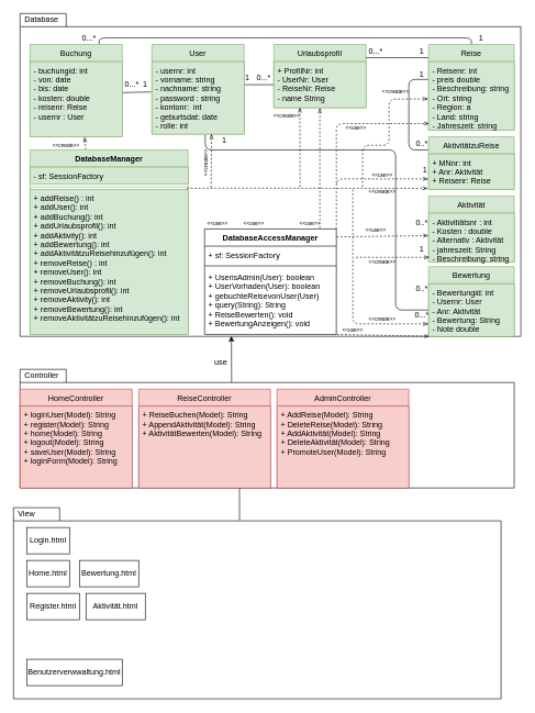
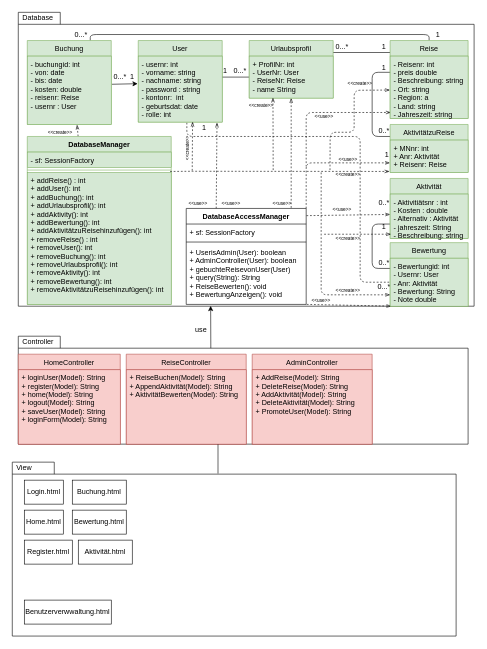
- <mxCell id="21" value="" style="endArrow=none;html=1;entryX=-0.007;entryY=0.418;entryDx=0;entryDy=0;exitX=1.007;exitY=0.412;exitDx=0;exitDy=0;exitPerimeter=0;entryPerimeter=0;" edge="1" parent="1" source="46" target="48"><mxGeometry width="50" height="50" relative="1" as="geometry"><mxPoint x="30" y="317" as="sourcePoint" /><mxPoint x="80" y="267" as="targetPoint" /></mxGeometry></mxCell>
+ <mxCell id="21" value="" style="endArrow=classic;html=1;entryX=-0.007;entryY=0.418;entryDx=0;entryDy=0;exitX=1.007;exitY=0.412;exitDx=0;exitDy=0;exitPerimeter=0;entryPerimeter=0;" edge="1" parent="1" source="46" target="48"><mxGeometry width="50" height="50" relative="1" as="geometry"><mxPoint x="30" y="317" as="sourcePoint" /><mxPoint x="80" y="267" as="targetPoint" /></mxGeometry></mxCell>
- <mxCell id="18" value="" style="endArrow=none;html=1;exitX=0.579;exitY=1.009;exitDx=0;exitDy=0;exitPerimeter=0;entryX=0;entryY=0.5;entryDx=0;entryDy=0;" edge="1" parent="1" source="48" target="42"><mxGeometry width="50" height="50" relative="1" as="geometry"><mxPoint x="290" y="317" as="sourcePoint" /><mxPoint x="340" y="267" as="targetPoint" /><Array as="points"><mxPoint x="311" y="227" /><mxPoint x="600" y="227" /><mxPoint x="600" y="470" /></Array></mxGeometry></mxCell>
+ <mxCell id="18" value="" style="endArrow=none;html=1;exitX=0.579;exitY=1.009;exitDx=0;exitDy=0;exitPerimeter=0;entryX=0;entryY=0.5;entryDx=0;entryDy=0;dashed=1;" edge="1" parent="1" source="48" target="42"><mxGeometry width="50" height="50" relative="1" as="geometry"><mxPoint x="290" y="317" as="sourcePoint" /><mxPoint x="340" y="267" as="targetPoint" /><Array as="points"><mxPoint x="311" y="227" /><mxPoint x="600" y="227" /><mxPoint x="600" y="470" /></Array></mxGeometry></mxCell>
+ <mxCell id="32" value="" style="endArrow=openThin;dashed=1;html=1;entryX=0.938;entryY=1.009;entryDx=0;entryDy=0;entryPerimeter=0;exitX=0.25;exitY=0;exitDx=0;exitDy=0;startArrow=none;startFill=0;endFill=0;" edge="1" parent="1" source="53" target="48"><mxGeometry width="50" height="50" relative="1" as="geometry"><mxPoint x="420" y="357" as="sourcePoint" /><mxPoint x="470" y="307" as="targetPoint" /></mxGeometry></mxCell>
+ <mxCell id="9" value="" style="endArrow=none;html=1;entryX=0.008;entryY=0.676;entryDx=0;entryDy=0;entryPerimeter=0;exitX=0.008;exitY=0.213;exitDx=0;exitDy=0;exitPerimeter=0;" edge="1" parent="1" source="42" target="40"><mxGeometry width="50" height="50" relative="1" as="geometry"><mxPoint x="100" y="327" as="sourcePoint" /><mxPoint x="150" y="277" as="targetPoint" /><Array as="points"><mxPoint x="620" y="447" /><mxPoint x="620" y="373" /></Array></mxGeometry></mxCell>
- <mxCell id="56" value="+ UserisAdmin(User): boolean&#10;+ UserVorhaden(User): boolean&#10;+ gebuchteReisevonUser(User)&#10;+ query(String): String&#10;+ ReiseBewerten(): void&#10;+ BewertungAnzeigen(): void&#10;" style="text;strokeColor=none;fillColor=none;align=left;verticalAlign=top;spacingLeft=4;spacingRight=4;overflow=hidden;rotatable=0;points=[[0,0.5],[1,0.5]];portConstraint=eastwest;" vertex="1" parent="53"><mxGeometry y="60" width="200" height="100" as="geometry" /></mxCell>
+ <mxCell id="56" value="+ UserisAdmin(User): boolean&#10;+ AdminController(User): boolean&#10;+ gebuchteReisevonUser(User)&#10;+ query(String): String&#10;+ ReiseBewerten(): void&#10;+ BewertungAnzeigen(): void&#10;" style="text;strokeColor=none;fillColor=none;align=left;verticalAlign=top;spacingLeft=4;spacingRight=4;overflow=hidden;rotatable=0;points=[[0,0.5],[1,0.5]];portConstraint=eastwest;" vertex="1" parent="53"><mxGeometry y="60" width="200" height="100" as="geometry" /></mxCell>
+ <mxCell id="90" value="Buchung.html" style="rounded=0;whiteSpace=wrap;html=1;" vertex="1" parent="1"><mxGeometry x="120" y="800" width="90" height="40" as="geometry" /></mxCell>
